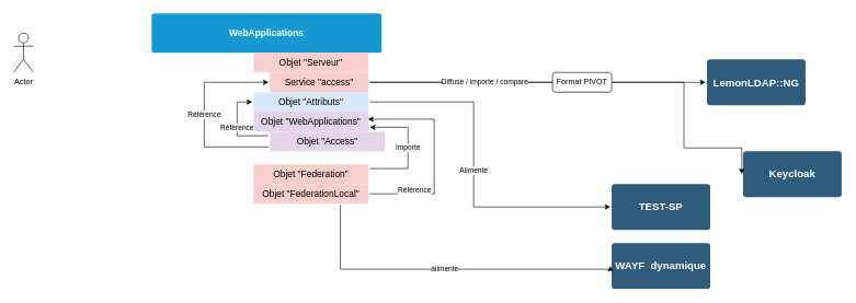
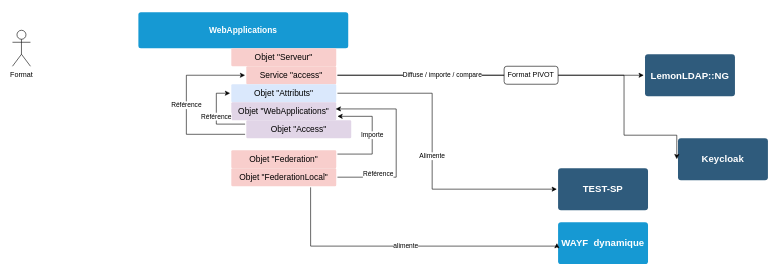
- <mxCell id="5" value="Actor" style="shape=umlActor;verticalLabelPosition=bottom;verticalAlign=top;html=1;outlineConnect=0;" vertex="1" parent="1"><mxGeometry x="20" y="50" width="30" height="60" as="geometry" /></mxCell>
+ <mxCell id="5" value="Format" style="shape=umlActor;verticalLabelPosition=bottom;verticalAlign=top;html=1;outlineConnect=0;" vertex="1" parent="1"><mxGeometry x="20" y="50" width="30" height="60" as="geometry" /></mxCell>
- <mxCell id="18" value="WAYF&amp;nbsp; dynamique" style="rounded=1;whiteSpace=wrap;html=1;shadow=0;labelBackgroundColor=none;strokeColor=none;strokeWidth=3;fillColor=#2F5B7C;fontFamily=Helvetica;fontSize=16;fontColor=#FFFFFF;align=center;fontStyle=1;spacing=5;arcSize=7;perimeterSpacing=2;" vertex="1" parent="1"><mxGeometry x="930" y="370" width="150" height="70" as="geometry" /></mxCell>
+ <mxCell id="18" value="WAYF&amp;nbsp; dynamique" style="rounded=1;whiteSpace=wrap;html=1;shadow=0;labelBackgroundColor=none;strokeColor=none;strokeWidth=3;fillColor=#1699d3;fontFamily=Helvetica;fontSize=16;fontColor=#FFFFFF;align=center;fontStyle=1;spacing=5;arcSize=7;perimeterSpacing=2;" vertex="1" parent="1"><mxGeometry x="930" y="370" width="150" height="70" as="geometry" /></mxCell>
